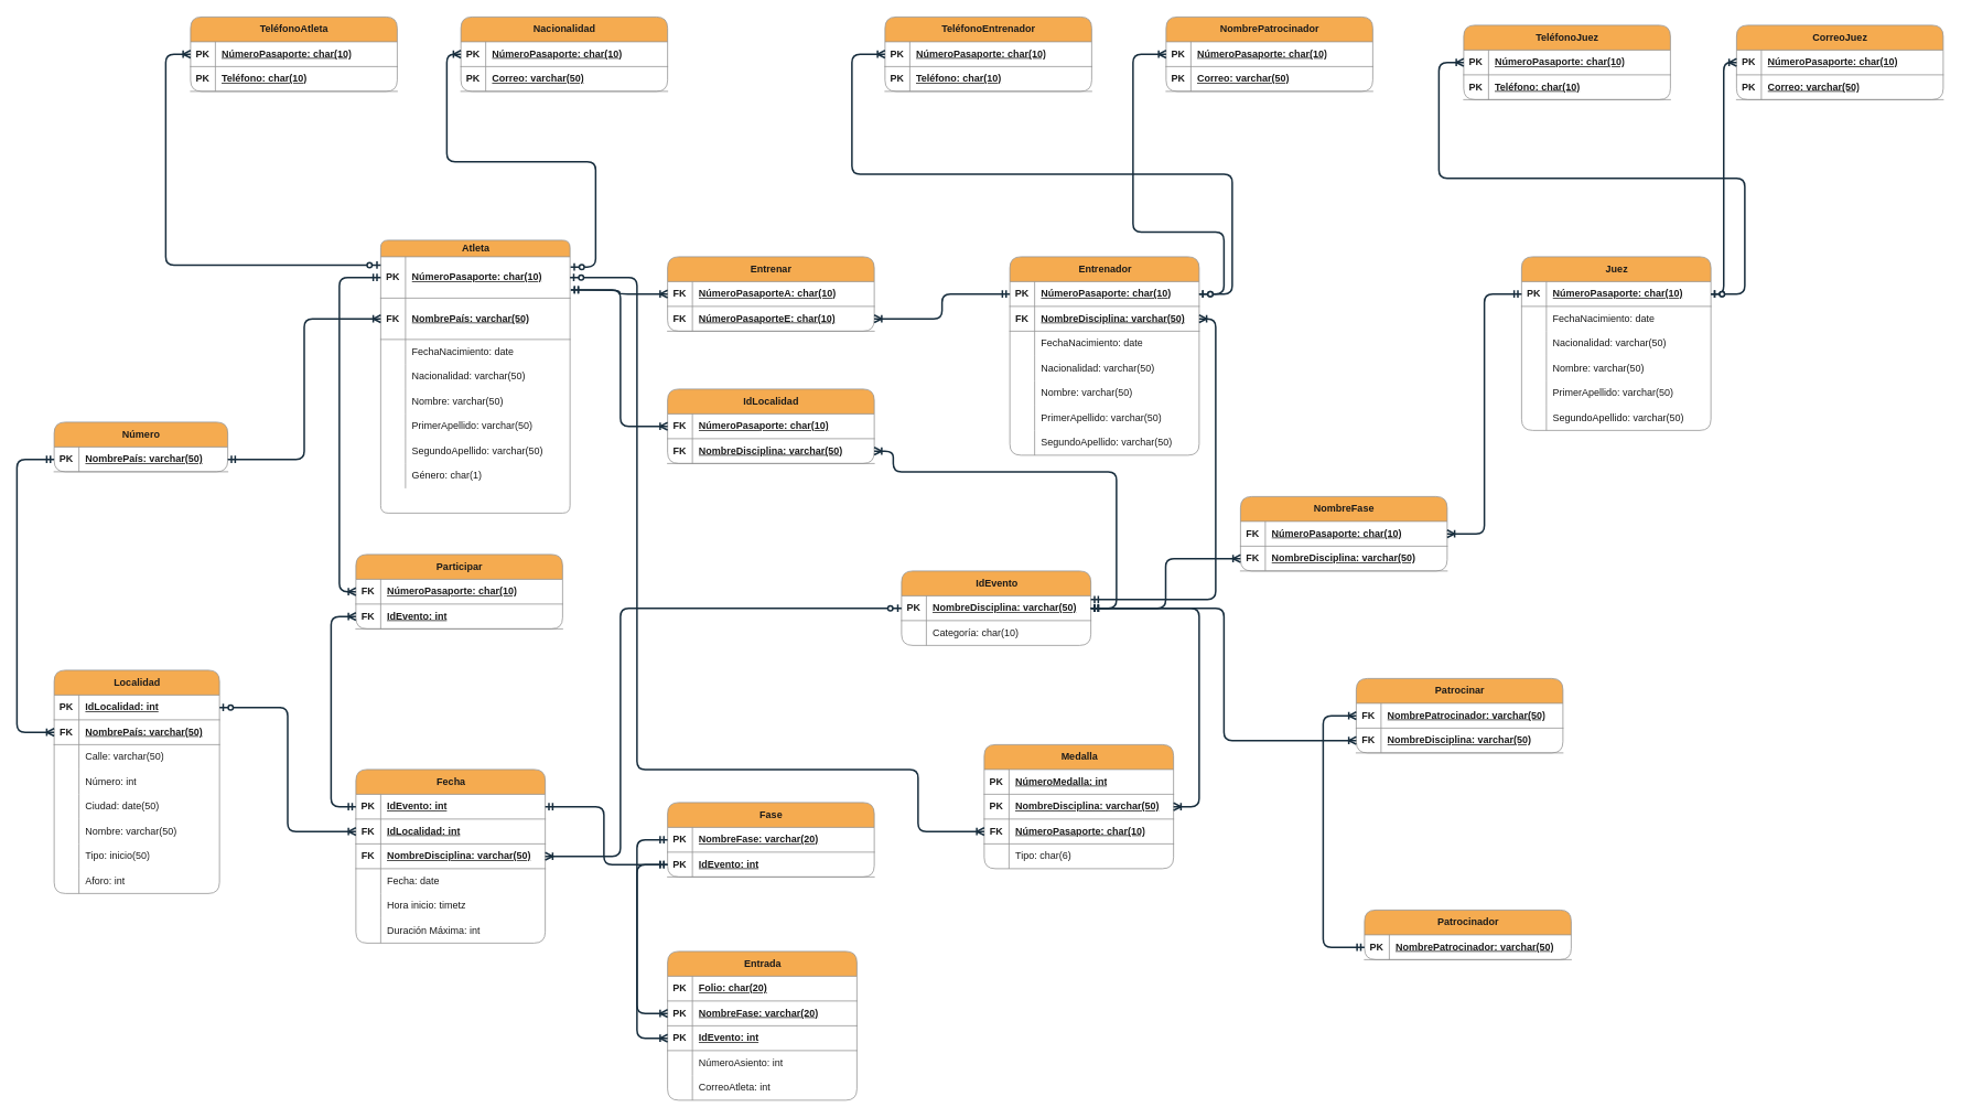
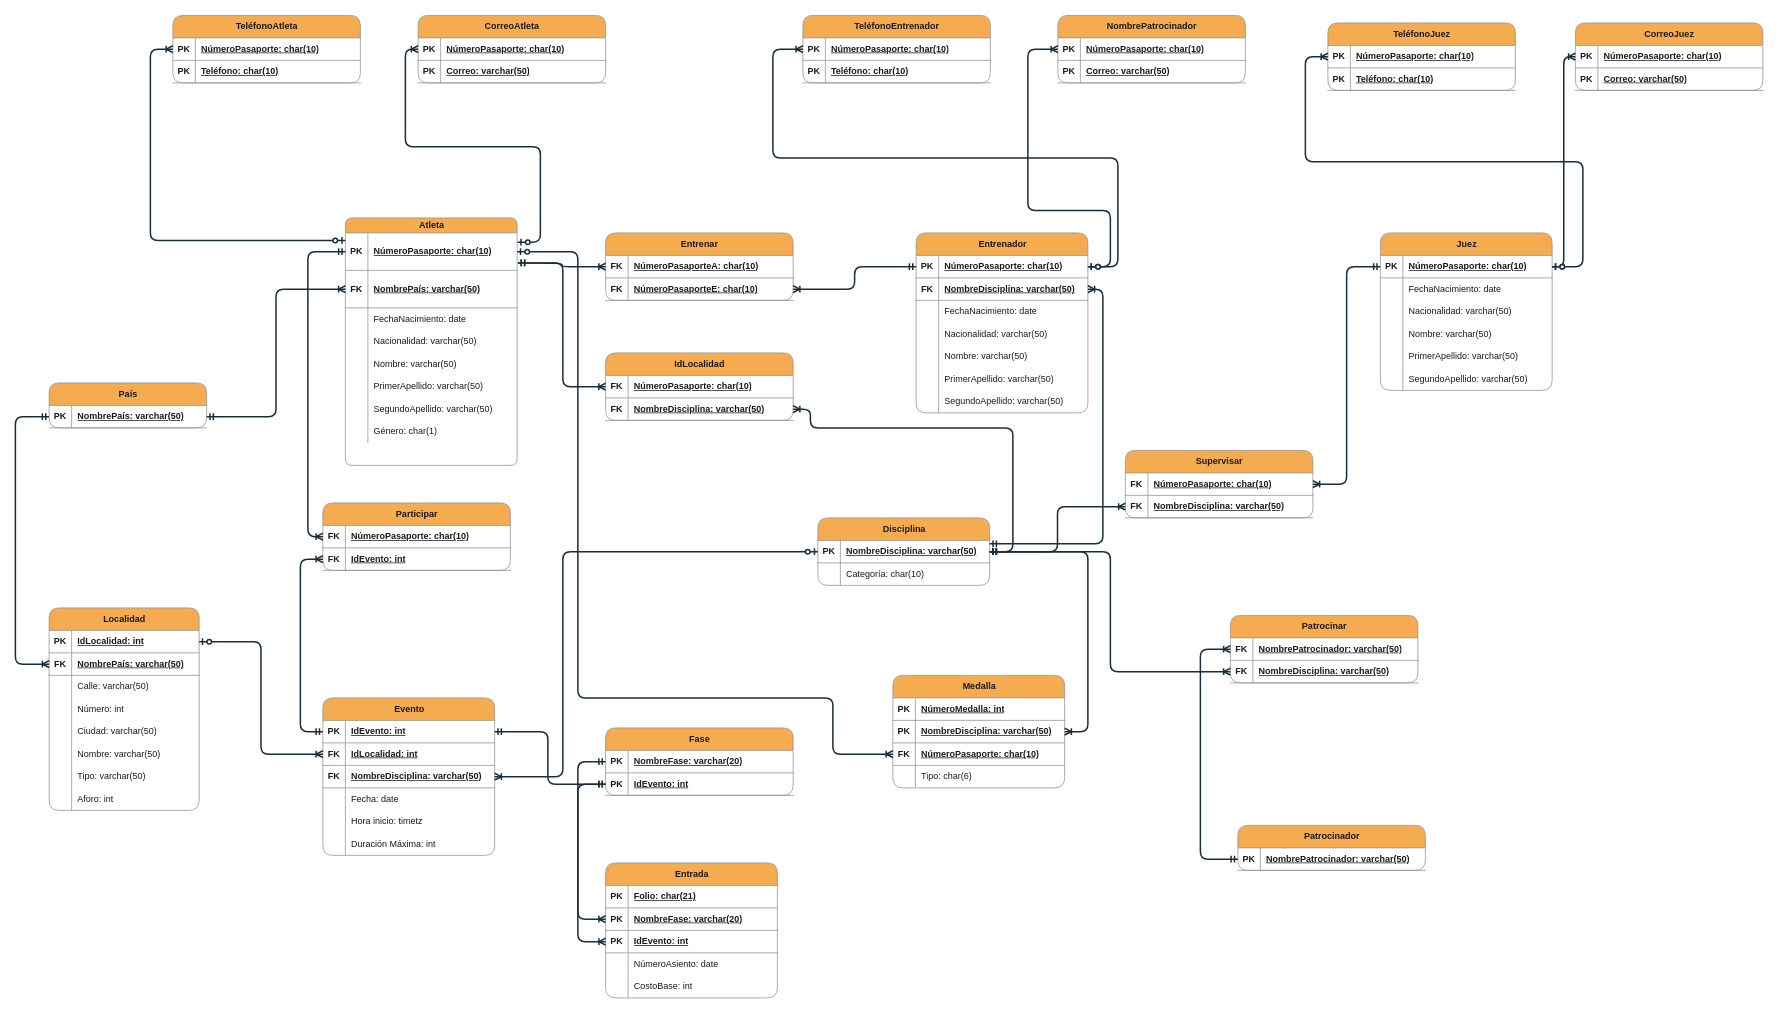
- <mxCell id="147" value="Nacionalidad" style="shape=table;startSize=30;container=1;collapsible=1;childLayout=tableLayout;fixedRows=1;rowLines=0;fontStyle=1;align=center;resizeLast=1;html=1;rounded=1;labelBackgroundColor=none;fillColor=#F5AB50;strokeColor=#909090;fontColor=#1A1A1A;" vertex="1" parent="1"><mxGeometry x="557" y="20" width="250" height="90" as="geometry" /></mxCell>
+ <mxCell id="147" value="CorreoAtleta" style="shape=table;startSize=30;container=1;collapsible=1;childLayout=tableLayout;fixedRows=1;rowLines=0;fontStyle=1;align=center;resizeLast=1;html=1;rounded=1;labelBackgroundColor=none;fillColor=#F5AB50;strokeColor=#909090;fontColor=#1A1A1A;" vertex="1" parent="1"><mxGeometry x="557" y="20" width="250" height="90" as="geometry" /></mxCell>
- <mxCell id="2" value="Número" style="shape=table;startSize=30;container=1;collapsible=1;childLayout=tableLayout;fixedRows=1;rowLines=0;fontStyle=1;align=center;resizeLast=1;html=1;rounded=1;labelBackgroundColor=none;fillColor=#F5AB50;strokeColor=#909090;fontColor=#1A1A1A;" vertex="1" parent="1"><mxGeometry x="65" y="510" width="210" height="60" as="geometry" /></mxCell>
+ <mxCell id="2" value="País" style="shape=table;startSize=30;container=1;collapsible=1;childLayout=tableLayout;fixedRows=1;rowLines=0;fontStyle=1;align=center;resizeLast=1;html=1;rounded=1;labelBackgroundColor=none;fillColor=#F5AB50;strokeColor=#909090;fontColor=#1A1A1A;" vertex="1" parent="1"><mxGeometry x="65" y="510" width="210" height="60" as="geometry" /></mxCell>
- <mxCell id="184" value="NombreFase" style="shape=table;startSize=30;container=1;collapsible=1;childLayout=tableLayout;fixedRows=1;rowLines=0;fontStyle=1;align=center;resizeLast=1;html=1;rounded=1;labelBackgroundColor=none;fillColor=#F5AB50;strokeColor=#909090;fontColor=#1A1A1A;" vertex="1" parent="1"><mxGeometry x="1500" y="600" width="250" height="90" as="geometry" /></mxCell>
+ <mxCell id="184" value="Supervisar" style="shape=table;startSize=30;container=1;collapsible=1;childLayout=tableLayout;fixedRows=1;rowLines=0;fontStyle=1;align=center;resizeLast=1;html=1;rounded=1;labelBackgroundColor=none;fillColor=#F5AB50;strokeColor=#909090;fontColor=#1A1A1A;" vertex="1" parent="1"><mxGeometry x="1500" y="600" width="250" height="90" as="geometry" /></mxCell>
- <mxCell id="54" value="IdEvento" style="shape=table;startSize=30;container=1;collapsible=1;childLayout=tableLayout;fixedRows=1;rowLines=0;fontStyle=1;align=center;resizeLast=1;html=1;rounded=1;labelBackgroundColor=none;fillColor=#F5AB50;strokeColor=#909090;fontColor=#1A1A1A;" vertex="1" parent="1"><mxGeometry x="1090" y="690" width="229" height="90" as="geometry" /></mxCell>
+ <mxCell id="54" value="Disciplina" style="shape=table;startSize=30;container=1;collapsible=1;childLayout=tableLayout;fixedRows=1;rowLines=0;fontStyle=1;align=center;resizeLast=1;html=1;rounded=1;labelBackgroundColor=none;fillColor=#F5AB50;strokeColor=#909090;fontColor=#1A1A1A;" vertex="1" parent="1"><mxGeometry x="1090" y="690" width="229" height="90" as="geometry" /></mxCell>
- <mxCell id="31" value="Fecha" style="shape=table;startSize=30;container=1;collapsible=1;childLayout=tableLayout;fixedRows=1;rowLines=0;fontStyle=1;align=center;resizeLast=1;html=1;rounded=1;labelBackgroundColor=none;fillColor=#F5AB50;strokeColor=#909090;fontColor=#1A1A1A;" vertex="1" parent="1"><mxGeometry x="430" y="930" width="229" height="210" as="geometry" /></mxCell>
+ <mxCell id="31" value="Evento" style="shape=table;startSize=30;container=1;collapsible=1;childLayout=tableLayout;fixedRows=1;rowLines=0;fontStyle=1;align=center;resizeLast=1;html=1;rounded=1;labelBackgroundColor=none;fillColor=#F5AB50;strokeColor=#909090;fontColor=#1A1A1A;" vertex="1" parent="1"><mxGeometry x="430" y="930" width="229" height="210" as="geometry" /></mxCell>
- <mxCell id="21" value="Ciudad: date(50)" style="shape=partialRectangle;connectable=0;fillColor=none;top=0;left=0;bottom=0;right=0;align=left;spacingLeft=6;overflow=hidden;whiteSpace=wrap;html=1;rounded=1;labelBackgroundColor=none;strokeColor=#909090;fontColor=#1A1A1A;" vertex="1" parent="19"><mxGeometry x="30" width="170" height="30" as="geometry"><mxRectangle width="170" height="30" as="alternateBounds" /></mxGeometry></mxCell>
+ <mxCell id="21" value="Ciudad: varchar(50)" style="shape=partialRectangle;connectable=0;fillColor=none;top=0;left=0;bottom=0;right=0;align=left;spacingLeft=6;overflow=hidden;whiteSpace=wrap;html=1;rounded=1;labelBackgroundColor=none;strokeColor=#909090;fontColor=#1A1A1A;" vertex="1" parent="19"><mxGeometry x="30" width="170" height="30" as="geometry"><mxRectangle width="170" height="30" as="alternateBounds" /></mxGeometry></mxCell>
- <mxCell id="27" value="Tipo: inicio(50)" style="shape=partialRectangle;connectable=0;fillColor=none;top=0;left=0;bottom=0;right=0;align=left;spacingLeft=6;overflow=hidden;whiteSpace=wrap;html=1;rounded=1;labelBackgroundColor=none;strokeColor=#909090;fontColor=#1A1A1A;" vertex="1" parent="25"><mxGeometry x="30" width="170" height="30" as="geometry"><mxRectangle width="170" height="30" as="alternateBounds" /></mxGeometry></mxCell>
+ <mxCell id="27" value="Tipo: varchar(50)" style="shape=partialRectangle;connectable=0;fillColor=none;top=0;left=0;bottom=0;right=0;align=left;spacingLeft=6;overflow=hidden;whiteSpace=wrap;html=1;rounded=1;labelBackgroundColor=none;strokeColor=#909090;fontColor=#1A1A1A;" vertex="1" parent="25"><mxGeometry x="30" width="170" height="30" as="geometry"><mxRectangle width="170" height="30" as="alternateBounds" /></mxGeometry></mxCell>
- <mxCell id="164" value="Folio: char(20)" style="shape=partialRectangle;connectable=0;fillColor=none;top=0;left=0;bottom=0;right=0;align=left;spacingLeft=6;fontStyle=5;overflow=hidden;whiteSpace=wrap;html=1;rounded=1;labelBackgroundColor=none;strokeColor=#909090;fontColor=#1A1A1A;" vertex="1" parent="162"><mxGeometry x="30" width="199" height="30" as="geometry"><mxRectangle width="199" height="30" as="alternateBounds" /></mxGeometry></mxCell>
+ <mxCell id="164" value="Folio: char(21)" style="shape=partialRectangle;connectable=0;fillColor=none;top=0;left=0;bottom=0;right=0;align=left;spacingLeft=6;fontStyle=5;overflow=hidden;whiteSpace=wrap;html=1;rounded=1;labelBackgroundColor=none;strokeColor=#909090;fontColor=#1A1A1A;" vertex="1" parent="162"><mxGeometry x="30" width="199" height="30" as="geometry"><mxRectangle width="199" height="30" as="alternateBounds" /></mxGeometry></mxCell>
- <mxCell id="173" value="NúmeroAsiento: int" style="shape=partialRectangle;connectable=0;fillColor=none;top=0;left=0;bottom=0;right=0;align=left;spacingLeft=6;overflow=hidden;whiteSpace=wrap;html=1;rounded=1;labelBackgroundColor=none;strokeColor=#909090;fontColor=#1A1A1A;" vertex="1" parent="171"><mxGeometry x="30" width="199" height="30" as="geometry"><mxRectangle width="199" height="30" as="alternateBounds" /></mxGeometry></mxCell>
+ <mxCell id="173" value="NúmeroAsiento: date" style="shape=partialRectangle;connectable=0;fillColor=none;top=0;left=0;bottom=0;right=0;align=left;spacingLeft=6;overflow=hidden;whiteSpace=wrap;html=1;rounded=1;labelBackgroundColor=none;strokeColor=#909090;fontColor=#1A1A1A;" vertex="1" parent="171"><mxGeometry x="30" width="199" height="30" as="geometry"><mxRectangle width="199" height="30" as="alternateBounds" /></mxGeometry></mxCell>
- <mxCell id="176" value="CorreoAtleta: int" style="shape=partialRectangle;connectable=0;fillColor=none;top=0;left=0;bottom=0;right=0;align=left;spacingLeft=6;overflow=hidden;whiteSpace=wrap;html=1;rounded=1;labelBackgroundColor=none;strokeColor=#909090;fontColor=#1A1A1A;" vertex="1" parent="174"><mxGeometry x="30" width="199" height="30" as="geometry"><mxRectangle width="199" height="30" as="alternateBounds" /></mxGeometry></mxCell>
+ <mxCell id="176" value="CostoBase: int" style="shape=partialRectangle;connectable=0;fillColor=none;top=0;left=0;bottom=0;right=0;align=left;spacingLeft=6;overflow=hidden;whiteSpace=wrap;html=1;rounded=1;labelBackgroundColor=none;strokeColor=#909090;fontColor=#1A1A1A;" vertex="1" parent="174"><mxGeometry x="30" width="199" height="30" as="geometry"><mxRectangle width="199" height="30" as="alternateBounds" /></mxGeometry></mxCell>
